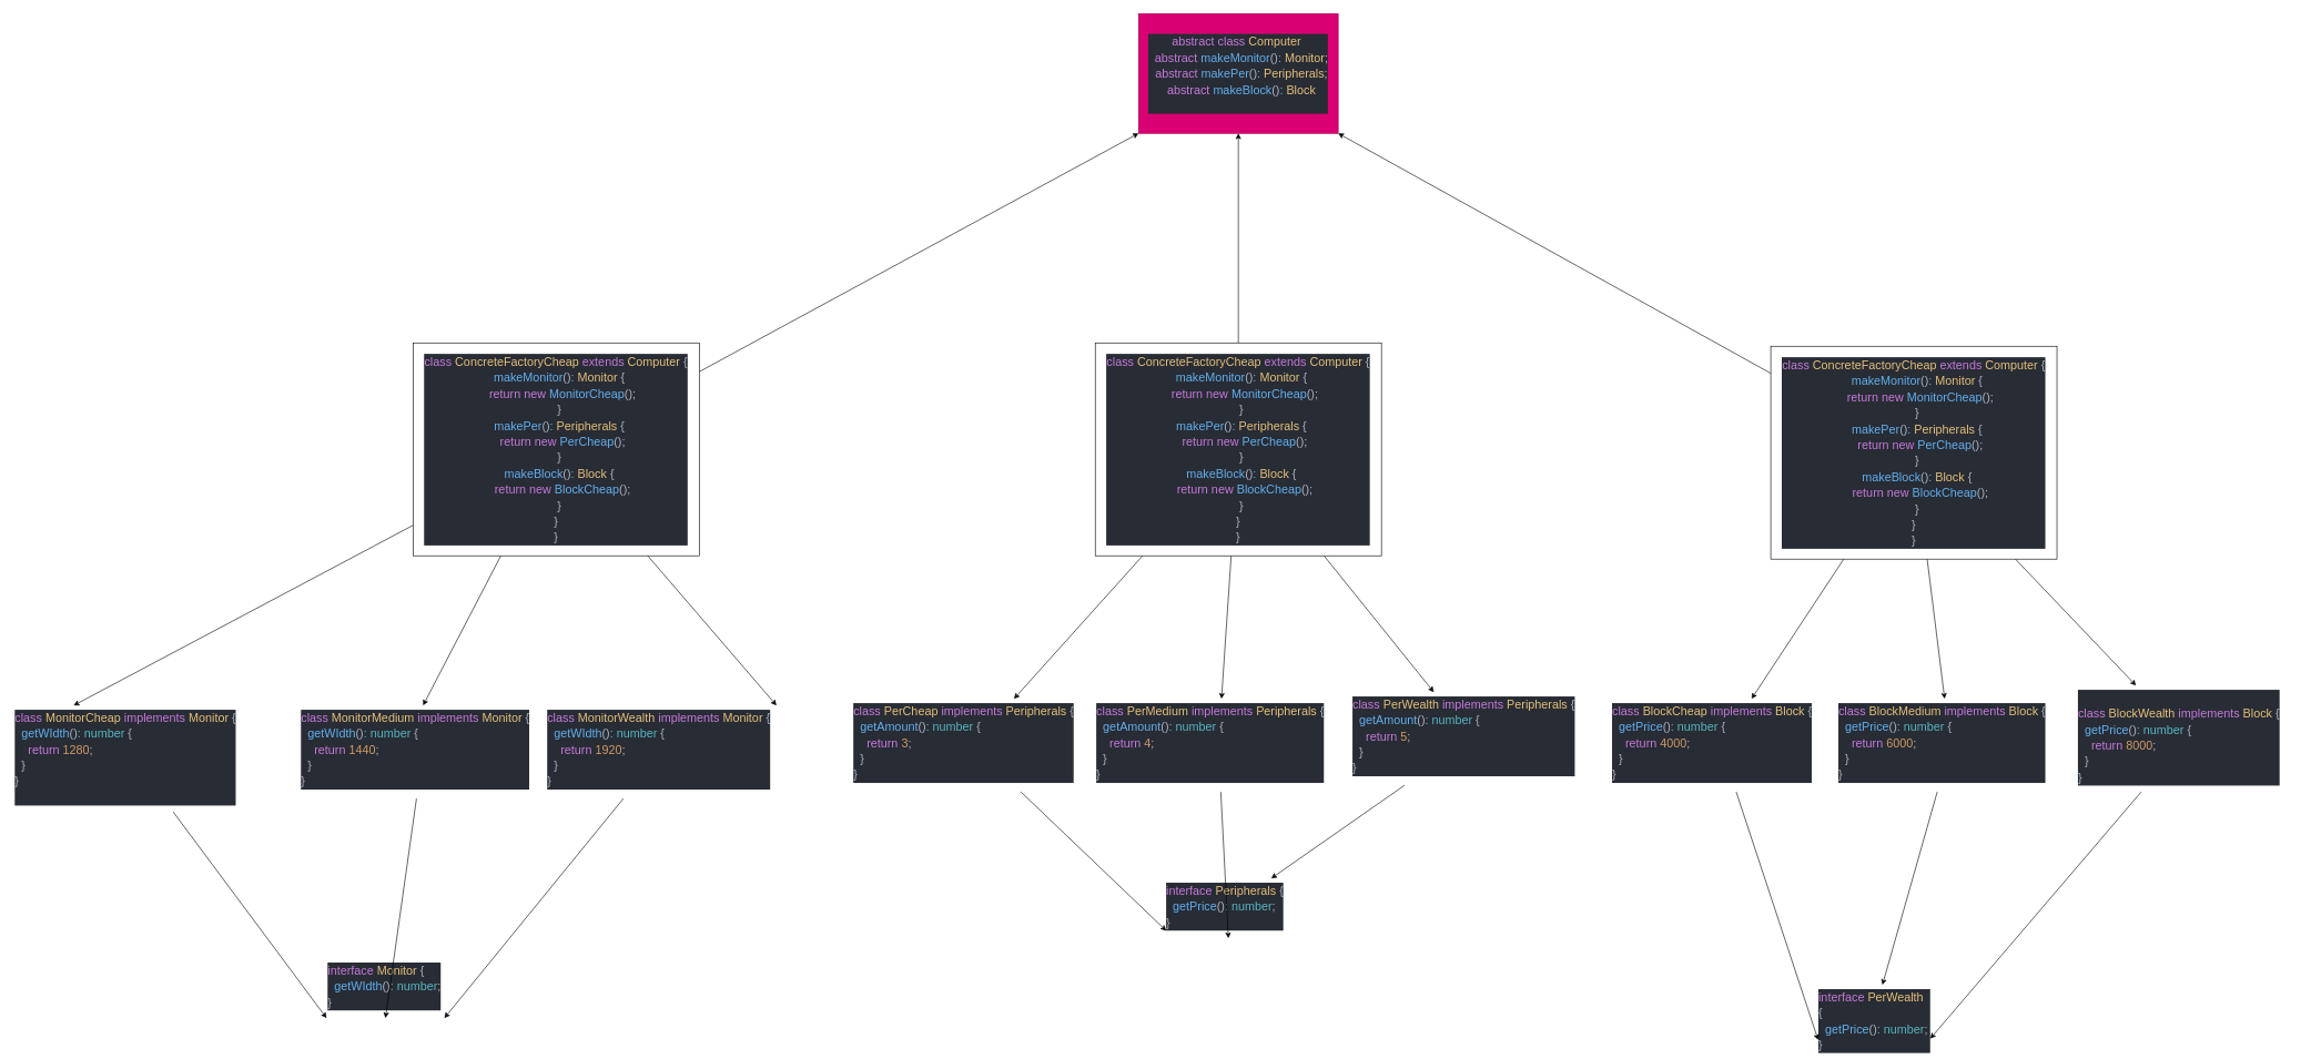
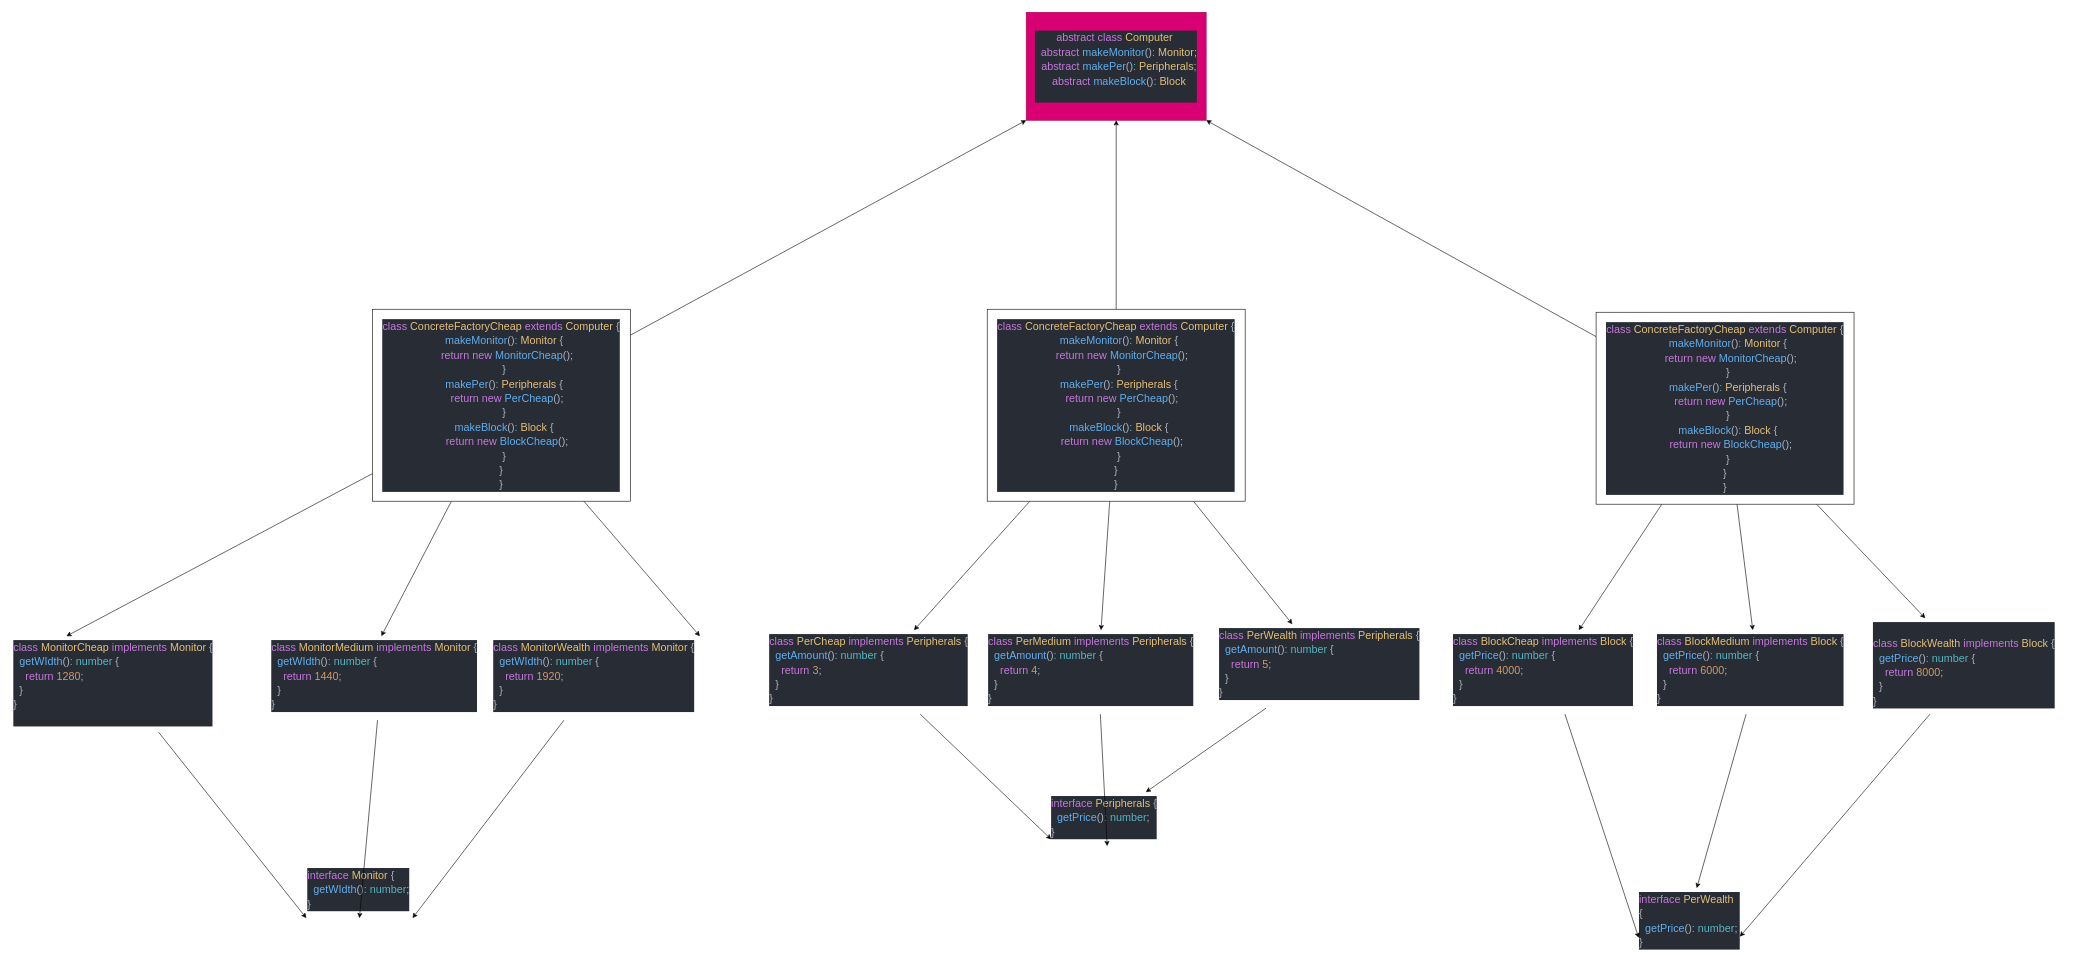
- <mxCell id="18" value="&lt;div style=&quot;color: rgb(171, 178, 191); background-color: rgb(40, 44, 52); font-weight: normal; font-size: 18px; line-height: 24px;&quot;&gt;&lt;div&gt;&lt;span style=&quot;color: #c678dd&quot;&gt;interface&lt;/span&gt;&lt;span style=&quot;color: #abb2bf&quot;&gt; &lt;/span&gt;&lt;span style=&quot;color: #e5c07b&quot;&gt;Monitor&lt;/span&gt;&lt;span style=&quot;color: #abb2bf&quot;&gt; {&lt;/span&gt;&lt;/div&gt;&lt;div&gt;&lt;span style=&quot;color: #abb2bf&quot;&gt;&amp;nbsp; &lt;/span&gt;&lt;span style=&quot;color: #61afef&quot;&gt;getWIdth&lt;/span&gt;&lt;span style=&quot;color: #abb2bf&quot;&gt;()&lt;/span&gt;&lt;span style=&quot;color: #56b6c2&quot;&gt;:&lt;/span&gt;&lt;span style=&quot;color: #abb2bf&quot;&gt; &lt;/span&gt;&lt;span style=&quot;color: #56b6c2&quot;&gt;number&lt;/span&gt;&lt;span style=&quot;color: #abb2bf&quot;&gt;;&lt;/span&gt;&lt;/div&gt;&lt;div&gt;&lt;span style=&quot;color: #abb2bf&quot;&gt;}&lt;/span&gt;&lt;/div&gt;&lt;/div&gt;" style="text;whiteSpace=wrap;html=1;fontSize=122;" parent="1" vertex="1"><mxGeometry x="490" y="1440" width="177" height="90" as="geometry" /></mxCell>
+ <mxCell id="18" value="&lt;div style=&quot;color: rgb(171, 178, 191); background-color: rgb(40, 44, 52); font-weight: normal; font-size: 18px; line-height: 24px;&quot;&gt;&lt;div&gt;&lt;span style=&quot;color: #c678dd&quot;&gt;interface&lt;/span&gt;&lt;span style=&quot;color: #abb2bf&quot;&gt; &lt;/span&gt;&lt;span style=&quot;color: #e5c07b&quot;&gt;Monitor&lt;/span&gt;&lt;span style=&quot;color: #abb2bf&quot;&gt; {&lt;/span&gt;&lt;/div&gt;&lt;div&gt;&lt;span style=&quot;color: #abb2bf&quot;&gt;&amp;nbsp; &lt;/span&gt;&lt;span style=&quot;color: #61afef&quot;&gt;getWIdth&lt;/span&gt;&lt;span style=&quot;color: #abb2bf&quot;&gt;()&lt;/span&gt;&lt;span style=&quot;color: #56b6c2&quot;&gt;:&lt;/span&gt;&lt;span style=&quot;color: #abb2bf&quot;&gt; &lt;/span&gt;&lt;span style=&quot;color: #56b6c2&quot;&gt;number&lt;/span&gt;&lt;span style=&quot;color: #abb2bf&quot;&gt;;&lt;/span&gt;&lt;/div&gt;&lt;div&gt;&lt;span style=&quot;color: #abb2bf&quot;&gt;}&lt;/span&gt;&lt;/div&gt;&lt;/div&gt;" style="text;whiteSpace=wrap;html=1;fontSize=122;" parent="1" vertex="1"><mxGeometry x="510" y="1440" width="177" height="90" as="geometry" /></mxCell>
